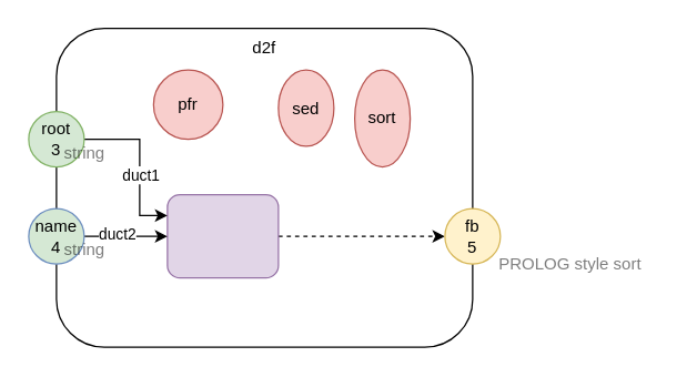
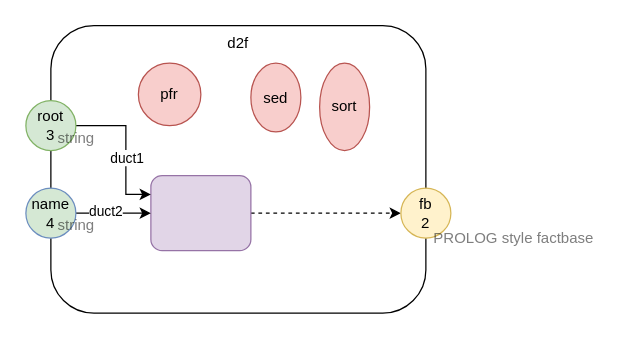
- <mxCell id="14" value="fb&lt;br&gt;5" style="ellipse;whiteSpace=wrap;html=1;aspect=fixed;fillColor=#fff2cc;strokeColor=#d6b656;" vertex="1" parent="1"><mxGeometry x="320" y="150" width="40" height="40" as="geometry" /></mxCell>
+ <mxCell id="14" value="fb&lt;br&gt;2" style="ellipse;whiteSpace=wrap;html=1;aspect=fixed;fillColor=#fff2cc;strokeColor=#d6b656;" vertex="1" parent="1"><mxGeometry x="320" y="150" width="40" height="40" as="geometry" /></mxCell>
- <mxCell id="17" value="PROLOG style sort" style="text;html=1;align=center;verticalAlign=middle;resizable=0;points=[];autosize=1;strokeColor=none;textOpacity=50;" vertex="1" parent="1"><mxGeometry x="340" y="180" width="140" height="20" as="geometry" /></mxCell>
+ <mxCell id="17" value="PROLOG style factbase" style="text;html=1;align=center;verticalAlign=middle;resizable=0;points=[];autosize=1;strokeColor=none;textOpacity=50;" vertex="1" parent="1"><mxGeometry x="340" y="180" width="140" height="20" as="geometry" /></mxCell>
